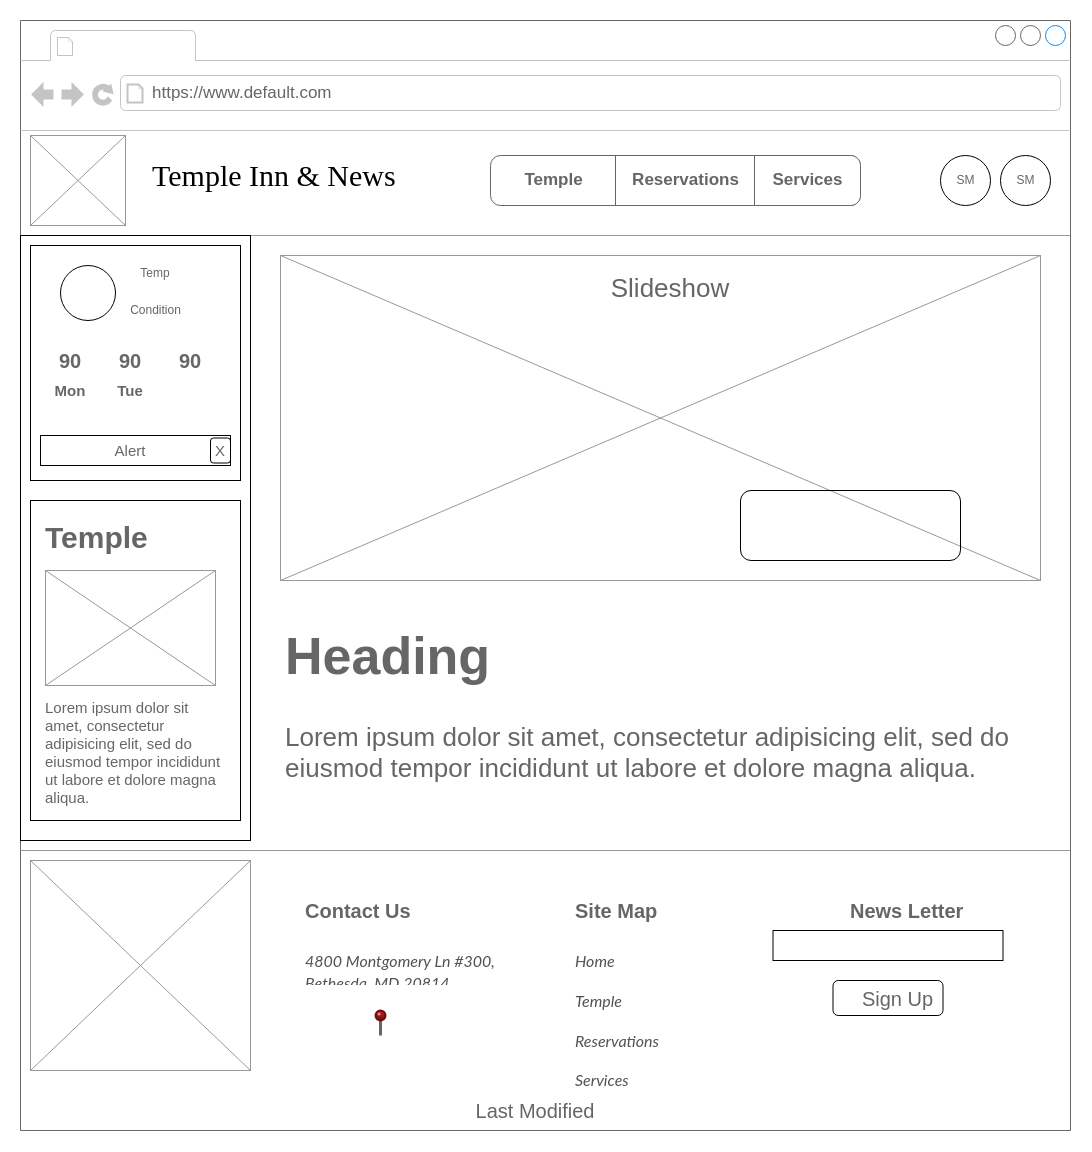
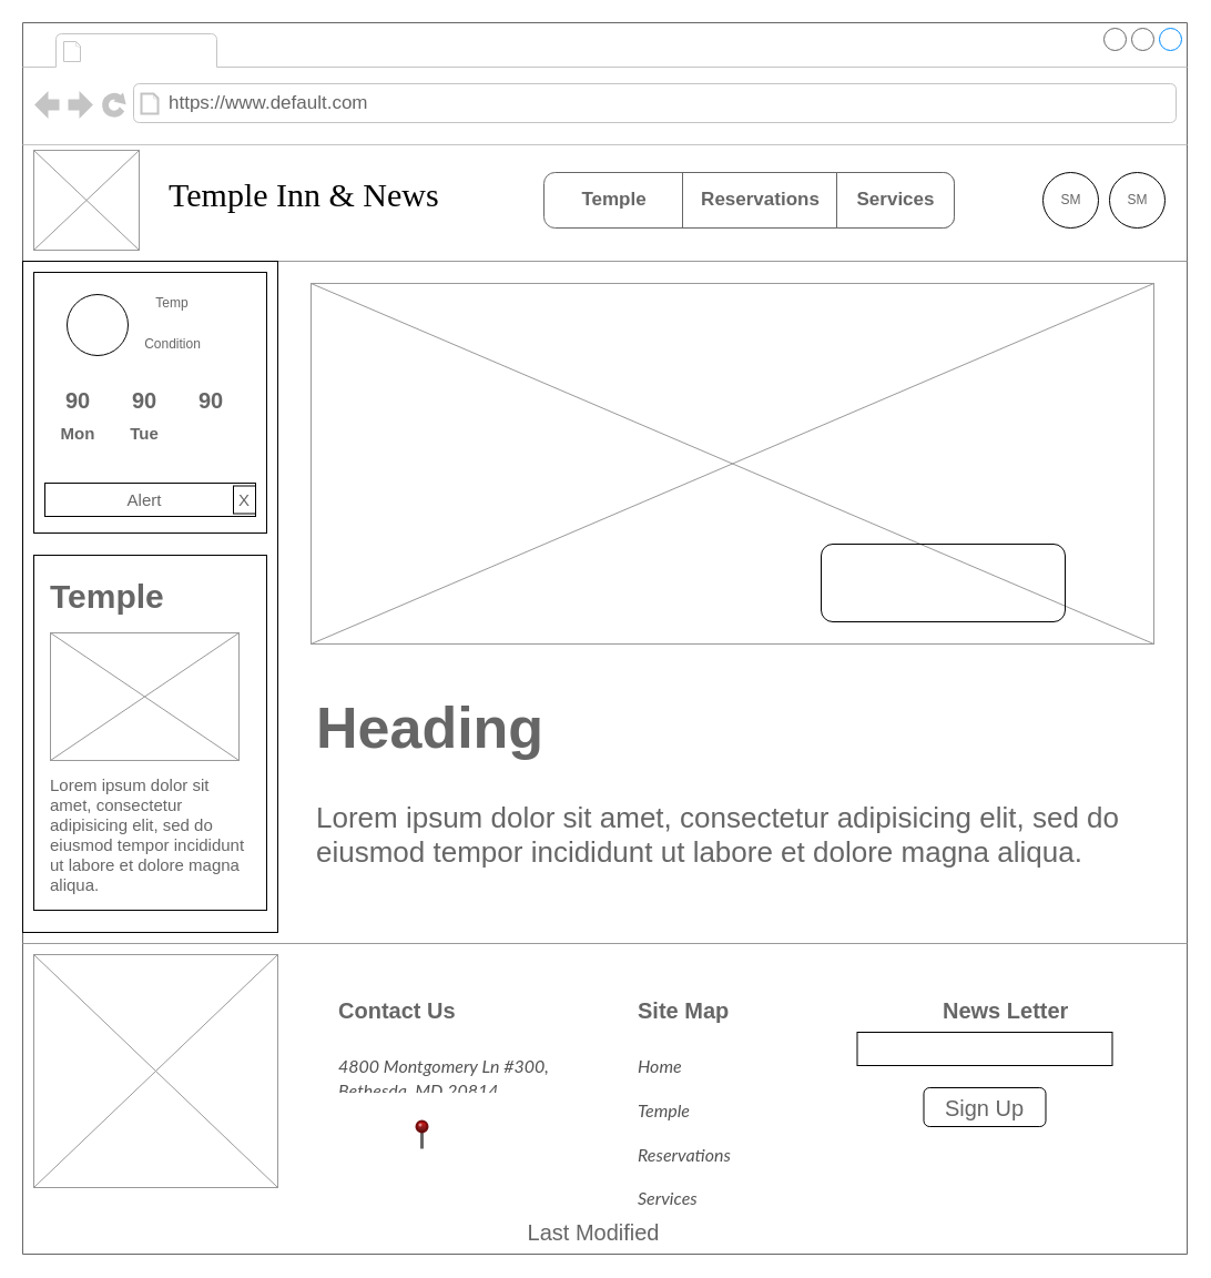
- <mxCell id="28" value="Slideshow" style="text;html=1;strokeColor=none;fillColor=none;align=center;verticalAlign=middle;whiteSpace=wrap;rounded=0;fontSize=26;fontColor=#666;" vertex="1" parent="2"><mxGeometry x="450" y="253" width="400" height="30" as="geometry" /></mxCell>
- <mxCell id="25" value="X" style="whiteSpace=wrap;html=1;fontSize=15;fontColor=#666;fillColor=none;gradientColor=none;rounded=1;" vertex="1" parent="2"><mxGeometry x="190" y="417.5" width="20" height="25" as="geometry" /></mxCell>
+ <mxCell id="25" value="X" style="rounded=0;whiteSpace=wrap;html=1;fontSize=15;fontColor=#666;fillColor=none;gradientColor=none;" vertex="1" parent="2"><mxGeometry x="190" y="417.5" width="20" height="25" as="geometry" /></mxCell>
- <mxCell id="34" value="Sign Up" style="text;html=1;strokeColor=none;fillColor=none;align=center;verticalAlign=middle;whiteSpace=wrap;rounded=0;labelBackgroundColor=default;fontSize=20;fontColor=#666;" vertex="1" parent="2"><mxGeometry x="835" y="962.5" width="85" height="30" as="geometry" /></mxCell>
+ <mxCell id="34" value="Sign Up" style="text;html=1;strokeColor=none;fillColor=none;align=center;verticalAlign=middle;whiteSpace=wrap;rounded=0;labelBackgroundColor=default;fontSize=20;fontColor=#666;" vertex="1" parent="2"><mxGeometry x="825" y="962.5" width="85" height="30" as="geometry" /></mxCell>
